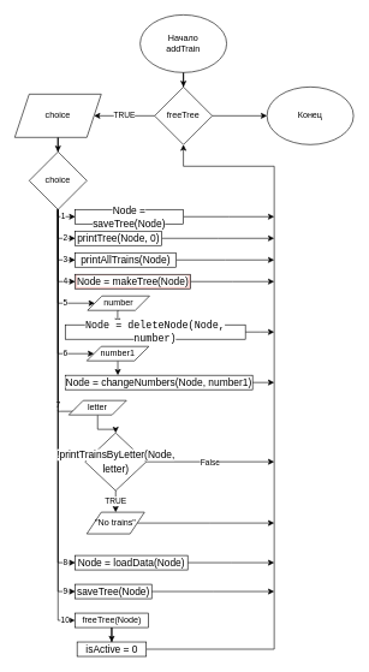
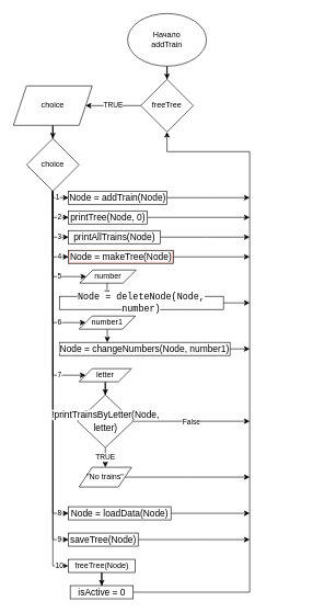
- <mxCell id="5" style="edgeStyle=orthogonalEdgeStyle;rounded=0;orthogonalLoop=1;jettySize=auto;html=1;entryX=0;entryY=0.5;entryDx=0;entryDy=0;" edge="1" parent="1" source="6" target="51"><mxGeometry relative="1" as="geometry" /></mxCell>
- <mxCell id="51" value="Конец" style="ellipse;whiteSpace=wrap;html=1;" vertex="1" parent="1"><mxGeometry x="370" y="120" width="120" height="80" as="geometry" /></mxCell>
- <mxCell id="21" value="&lt;div style=&quot;font-size: 14px; line-height: 19px;&quot;&gt;&lt;span style=&quot;background-color: rgb(255, 255, 255);&quot;&gt;Node = saveTree(Node)&lt;/span&gt;&lt;/div&gt;" style="rounded=0;whiteSpace=wrap;html=1;" vertex="1" parent="1"><mxGeometry x="104" y="290" width="150" height="20" as="geometry" /></mxCell>
+ <mxCell id="21" value="&lt;div style=&quot;font-size: 14px; line-height: 19px;&quot;&gt;&lt;span style=&quot;background-color: rgb(255, 255, 255);&quot;&gt;Node = addTrain(Node)&lt;/span&gt;&lt;/div&gt;" style="rounded=0;whiteSpace=wrap;html=1;" vertex="1" parent="1"><mxGeometry x="104" y="290" width="150" height="20" as="geometry" /></mxCell>
- <mxCell id="37" value="letter" style="shape=parallelogram;perimeter=parallelogramPerimeter;whiteSpace=wrap;html=1;fixedSize=1;" vertex="1" parent="1"><mxGeometry x="95" y="555" width="80" height="20" as="geometry" /></mxCell>
+ <mxCell id="37" value="letter" style="shape=parallelogram;perimeter=parallelogramPerimeter;whiteSpace=wrap;html=1;fixedSize=1;" vertex="1" parent="1"><mxGeometry x="120" y="560" width="80" height="20" as="geometry" /></mxCell>
